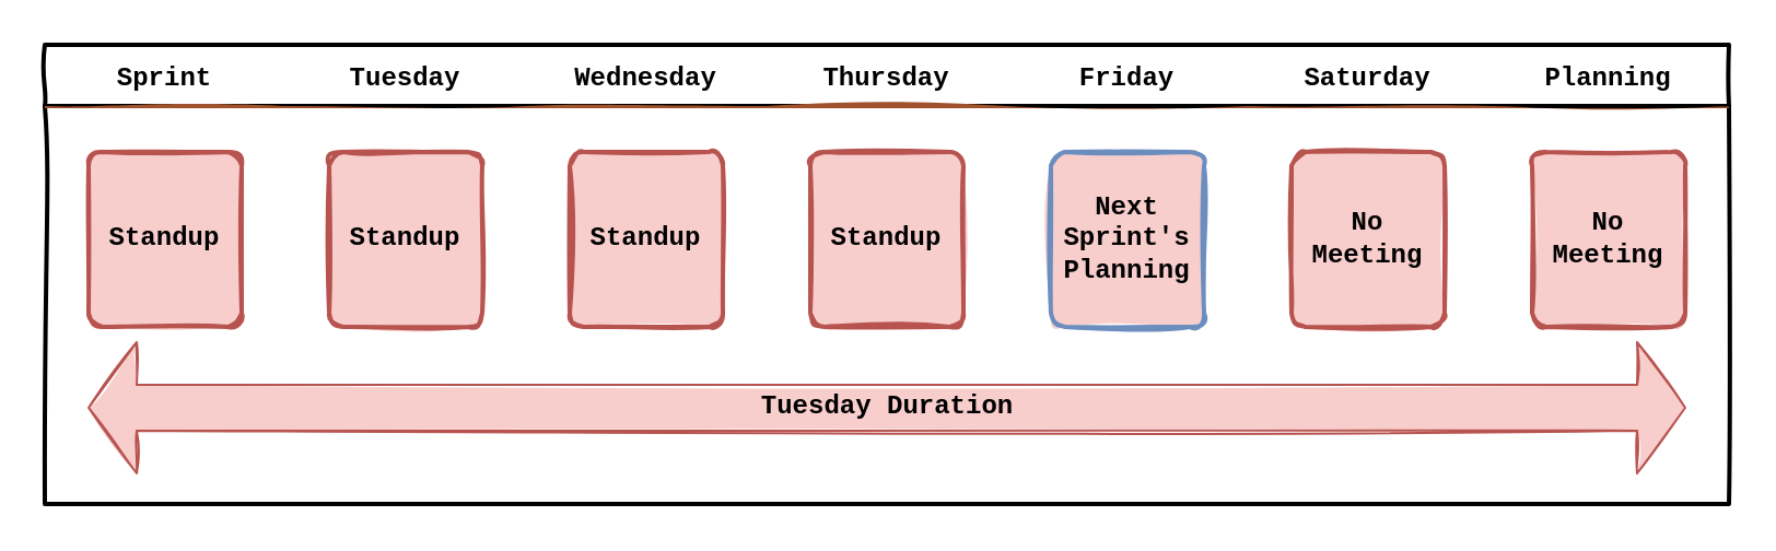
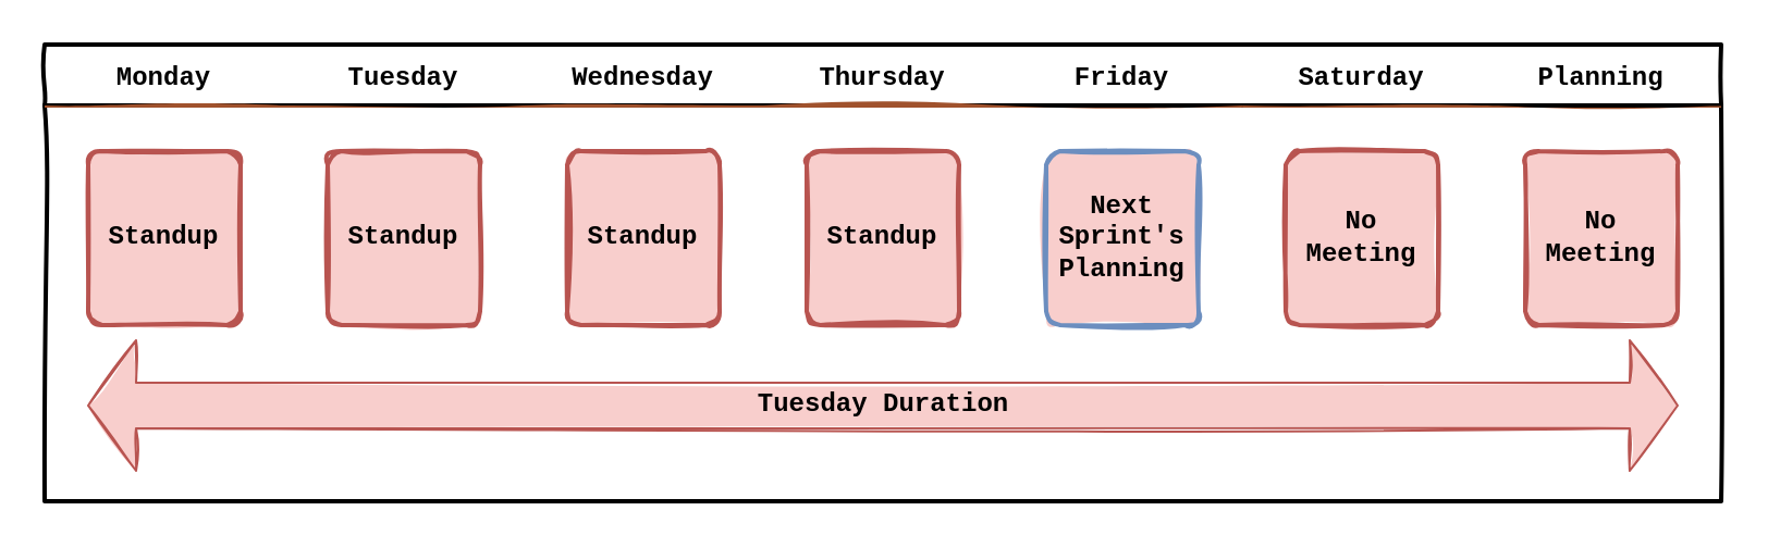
- <mxCell id="3" value="Sprint" style="swimlane;strokeWidth=2;fontFamily=Courier New;html=0;startSize=1;verticalAlign=bottom;spacingBottom=5;points=[];childLayout=stackLayout;stackBorder=20;stackSpacing=20;resizeLast=0;resizeParent=1;horizontalStack=0;collapsible=0;sketch=1;strokeColor=none;fillStyle=solid;fillColor=#A0522D;" vertex="1" parent="2"><mxGeometry y="28" width="110" height="182" as="geometry" /></mxCell>
+ <mxCell id="3" value="Monday" style="swimlane;strokeWidth=2;fontFamily=Courier New;html=0;startSize=1;verticalAlign=bottom;spacingBottom=5;points=[];childLayout=stackLayout;stackBorder=20;stackSpacing=20;resizeLast=0;resizeParent=1;horizontalStack=0;collapsible=0;sketch=1;strokeColor=none;fillStyle=solid;fillColor=#A0522D;" vertex="1" parent="2"><mxGeometry y="28" width="110" height="182" as="geometry" /></mxCell>
